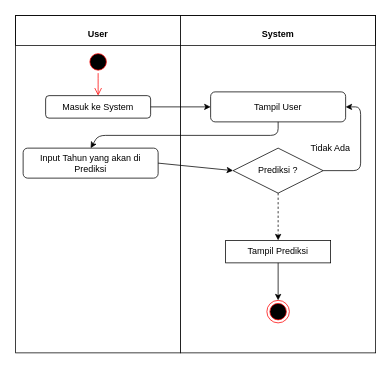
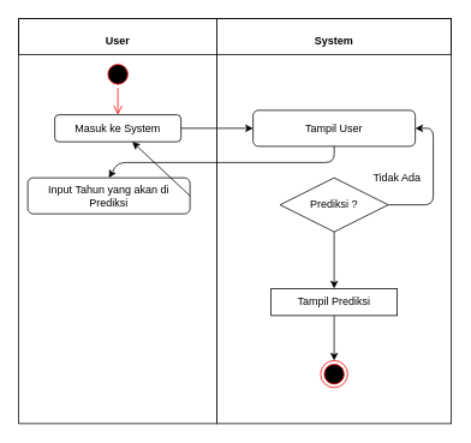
- <mxCell id="15" value="" style="endArrow=classic;html=1;exitX=1;exitY=0.5;exitDx=0;exitDy=0;entryX=0;entryY=0.5;entryDx=0;entryDy=0;" parent="1" source="8" target="9" edge="1"><mxGeometry width="50" height="50" relative="1" as="geometry"><mxPoint x="210" y="152" as="sourcePoint" /><mxPoint x="290" y="152" as="targetPoint" /></mxGeometry></mxCell>
+ <mxCell id="15" value="" style="endArrow=classic;html=1;exitX=1;exitY=0.5;exitDx=0;exitDy=0;" parent="1" source="8" target="6" edge="1"><mxGeometry width="50" height="50" relative="1" as="geometry"><mxPoint x="210" y="152" as="sourcePoint" /><mxPoint x="290" y="152" as="targetPoint" /></mxGeometry></mxCell>
- <mxCell id="16" value="" style="endArrow=classic;html=1;exitX=0.5;exitY=1;exitDx=0;exitDy=0;entryX=0.5;entryY=0;entryDx=0;entryDy=0;dashed=1;" parent="1" source="9" target="11" edge="1"><mxGeometry width="50" height="50" relative="1" as="geometry"><mxPoint x="230" y="237" as="sourcePoint" /><mxPoint x="320" y="237" as="targetPoint" /></mxGeometry></mxCell>
+ <mxCell id="16" value="" style="endArrow=classic;html=1;exitX=0.5;exitY=1;exitDx=0;exitDy=0;entryX=0.5;entryY=0;entryDx=0;entryDy=0;" parent="1" source="9" target="11" edge="1"><mxGeometry width="50" height="50" relative="1" as="geometry"><mxPoint x="230" y="237" as="sourcePoint" /><mxPoint x="320" y="237" as="targetPoint" /></mxGeometry></mxCell>
